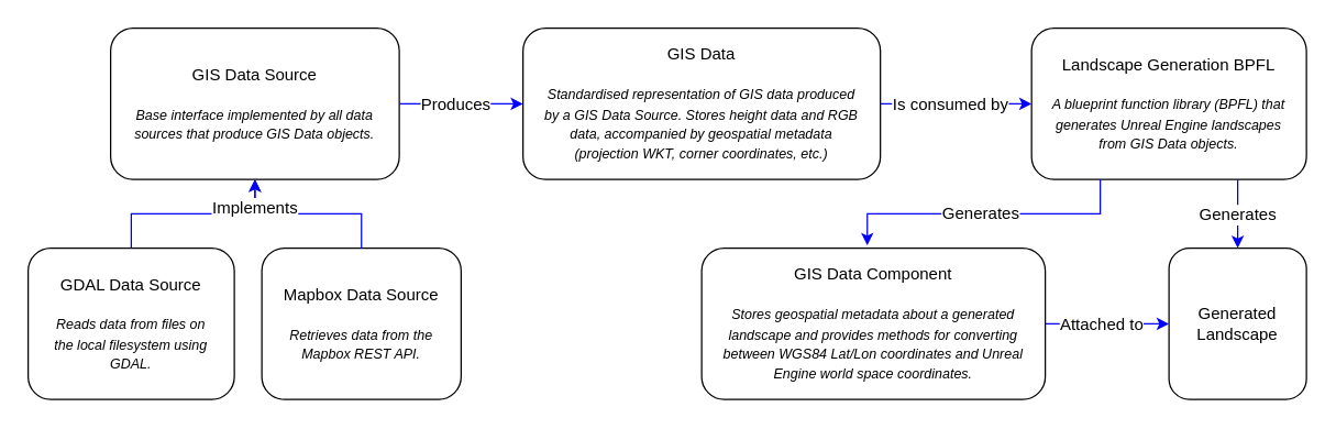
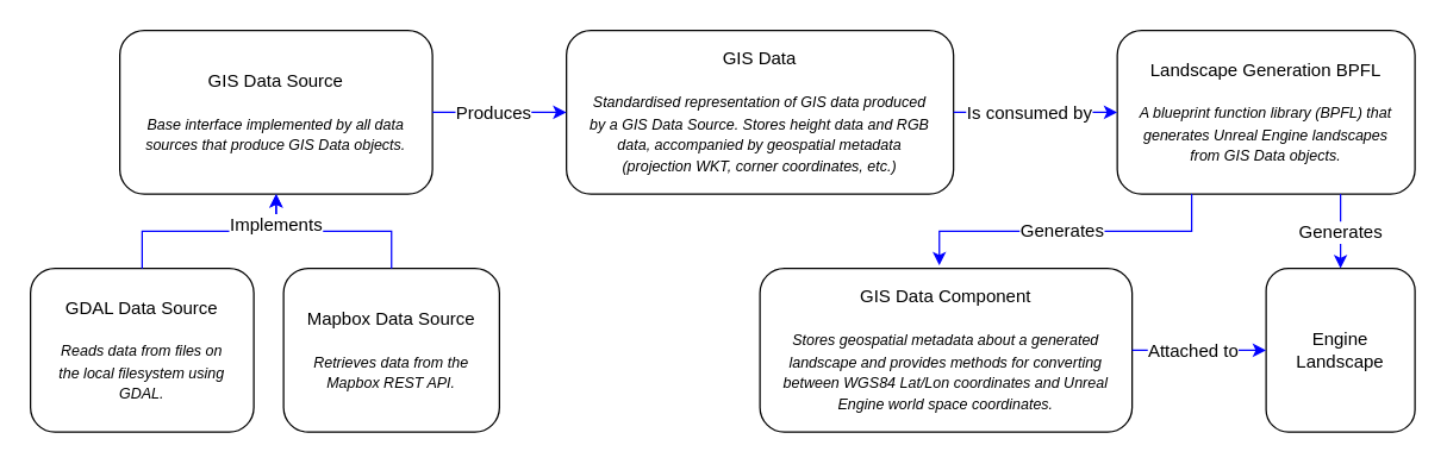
- <mxCell id="3" value="Generated Landscape" style="rounded=1;whiteSpace=wrap;html=1;spacing=16;" parent="1" vertex="1"><mxGeometry x="850" y="180" width="100" height="110" as="geometry" /></mxCell>
+ <mxCell id="3" value="Engine Landscape" style="rounded=1;whiteSpace=wrap;html=1;spacing=16;" parent="1" vertex="1"><mxGeometry x="850" y="180" width="100" height="110" as="geometry" /></mxCell>
